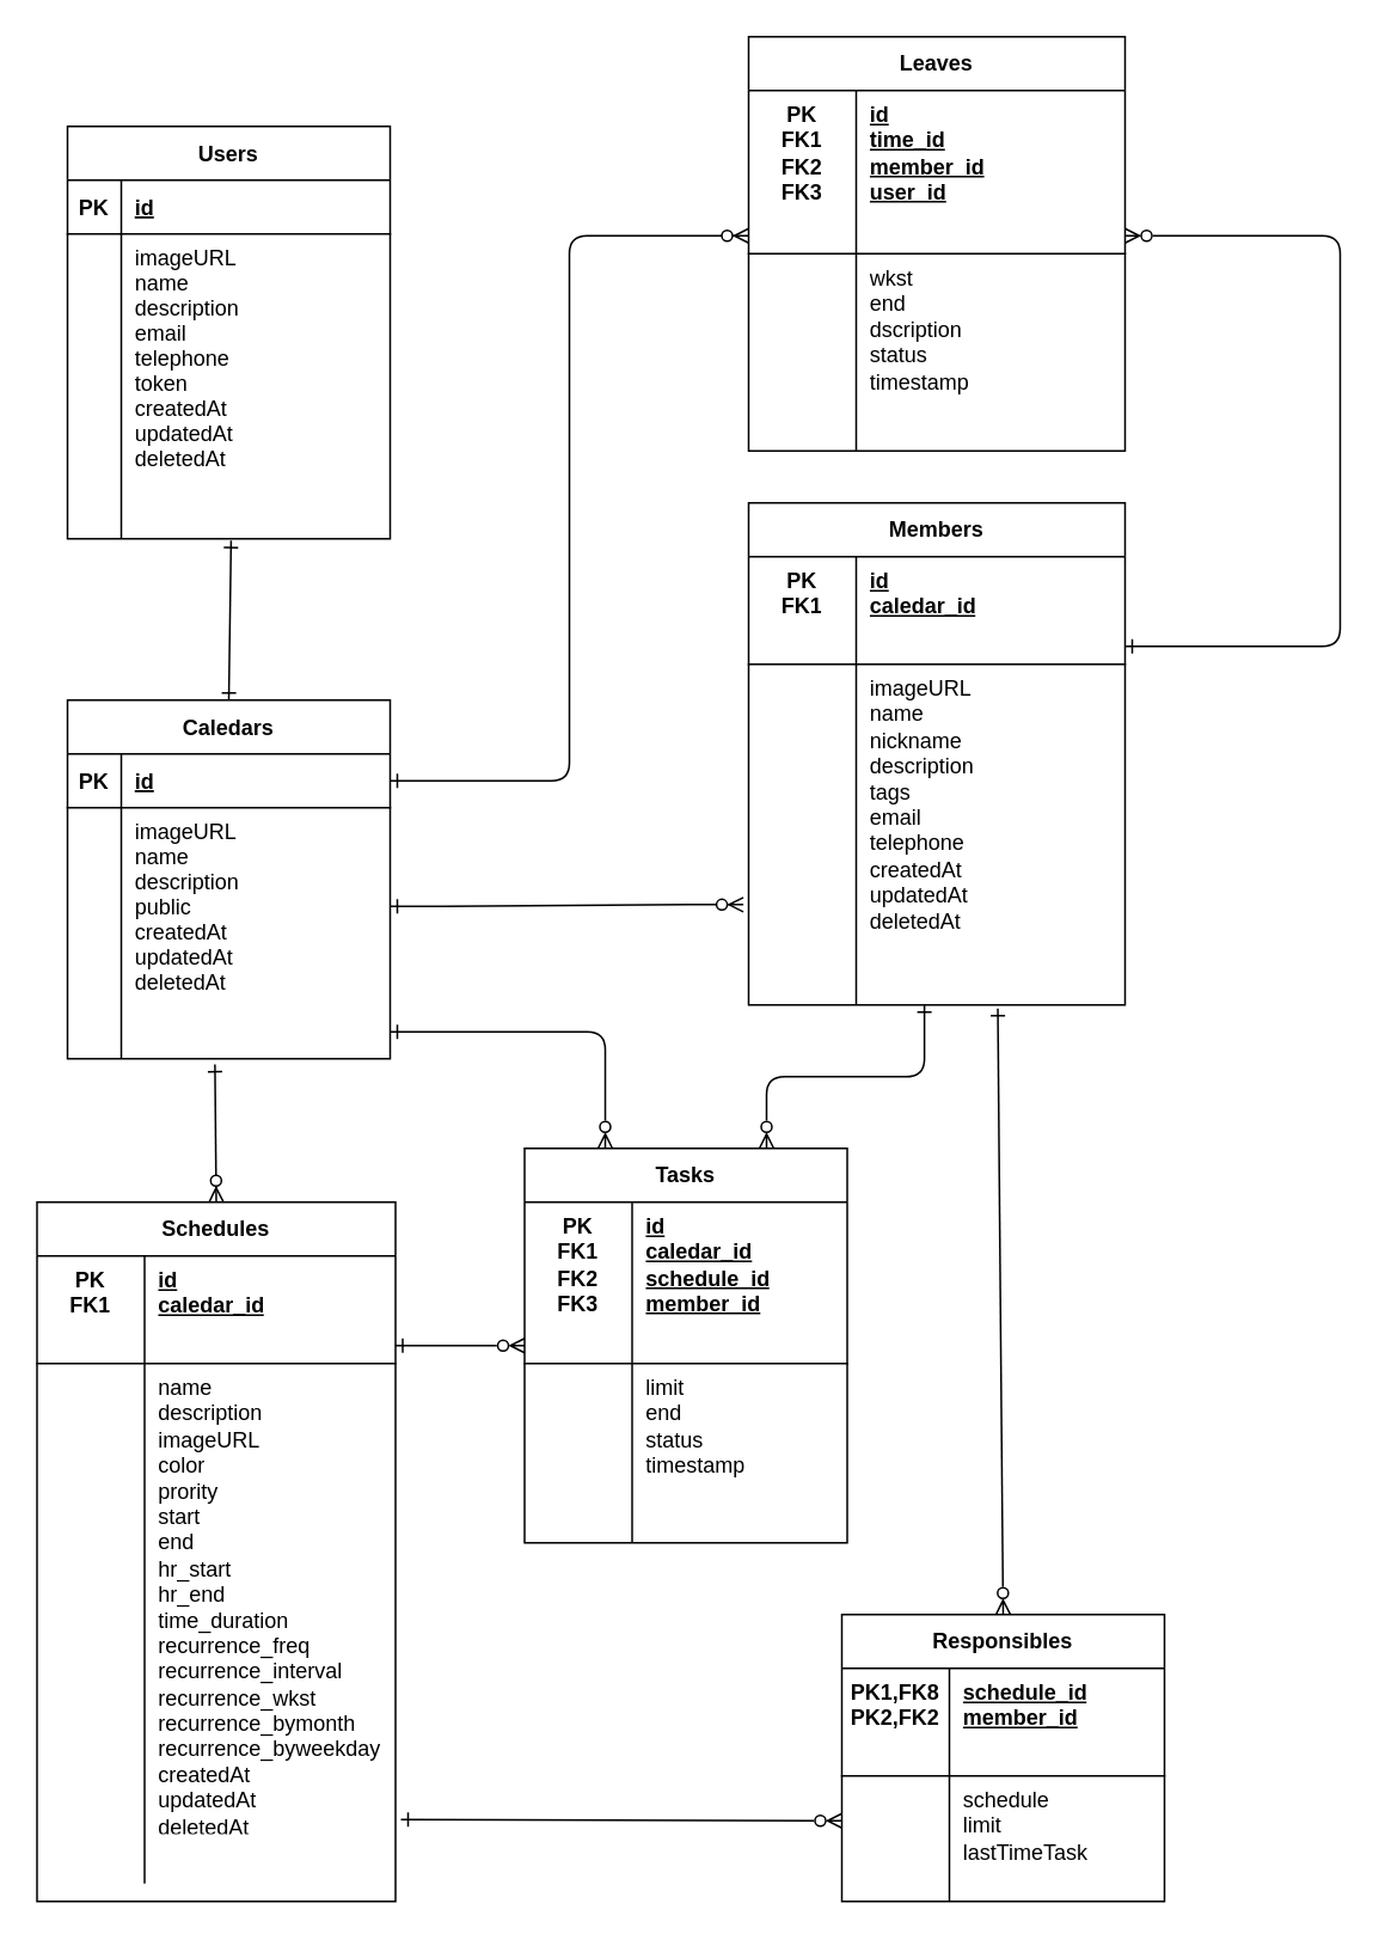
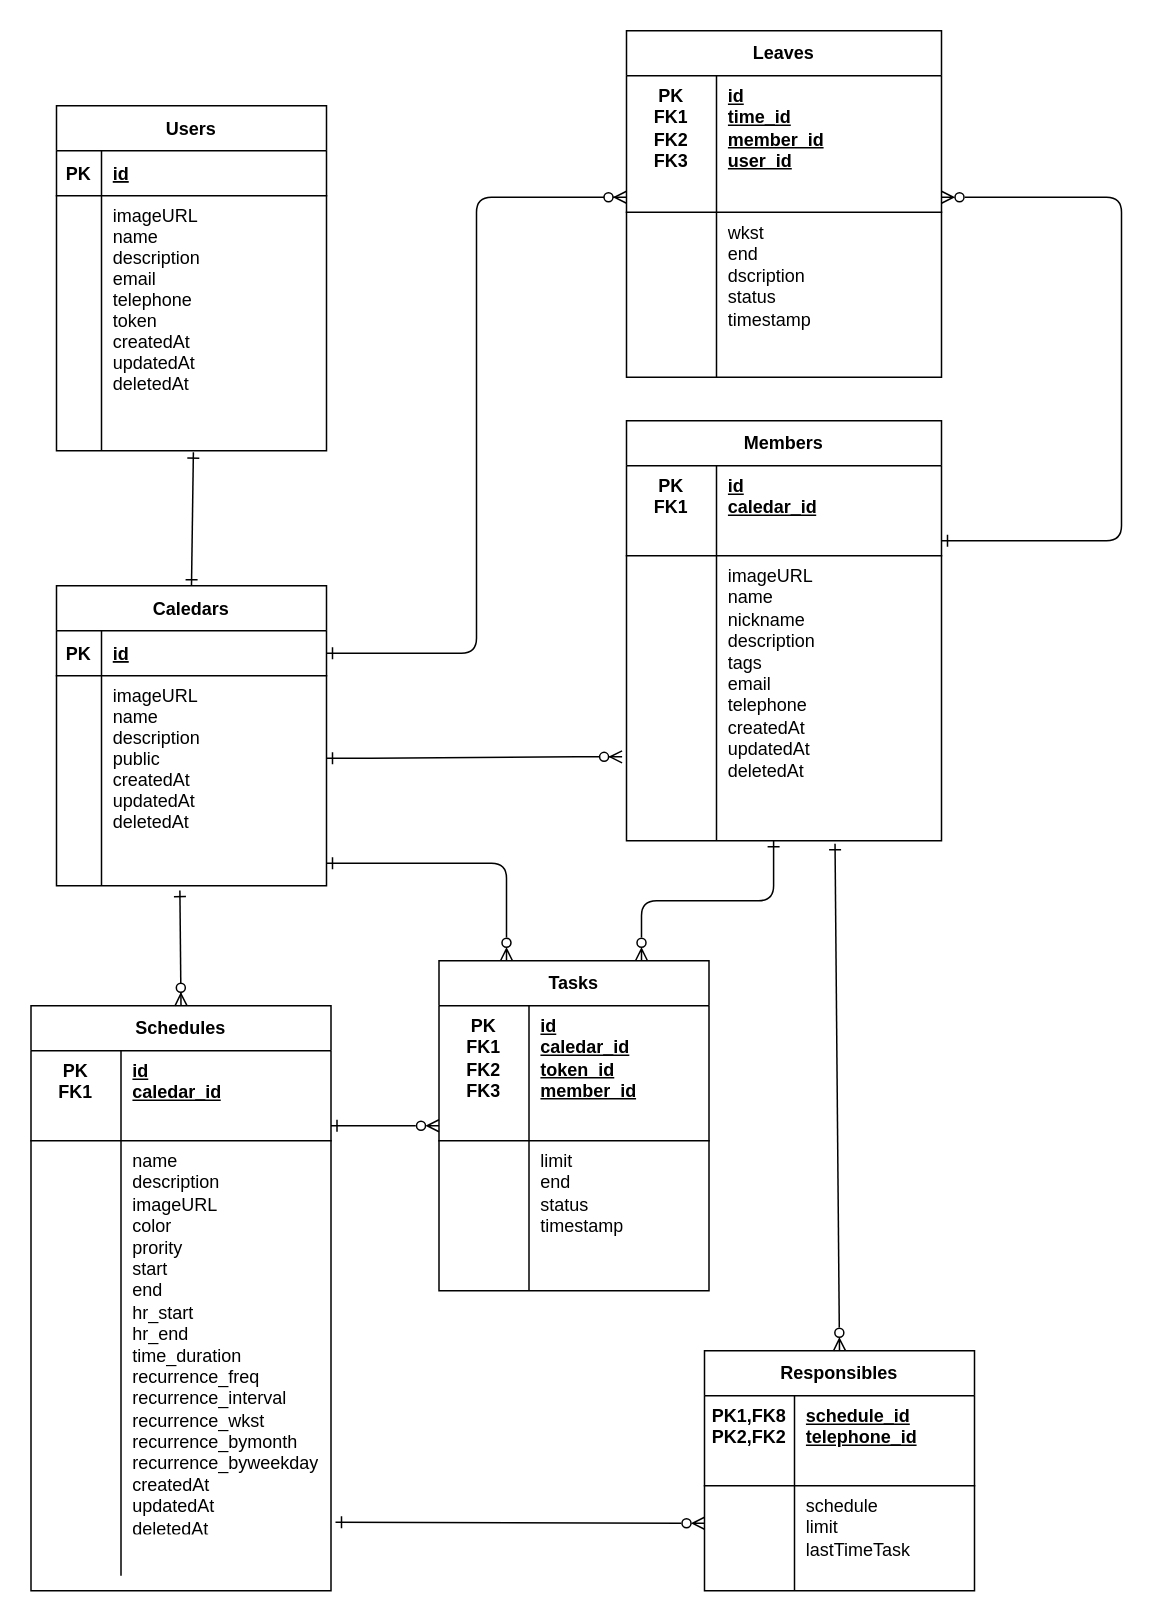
- <mxCell id="66" value="id&lt;div&gt;caledar_id&lt;/div&gt;&lt;div&gt;schedule_id&lt;/div&gt;&lt;div&gt;member_id&lt;/div&gt;" style="shape=partialRectangle;connectable=0;fillColor=none;top=0;left=0;bottom=0;right=0;align=left;spacingLeft=6;fontStyle=5;overflow=hidden;html=1;whiteSpace=wrap;verticalAlign=top;" vertex="1" parent="64"><mxGeometry x="60" width="120" height="70" as="geometry"><mxRectangle width="120" height="70" as="alternateBounds" /></mxGeometry></mxCell>
+ <mxCell id="66" value="id&lt;div&gt;caledar_id&lt;/div&gt;&lt;div&gt;token_id&lt;/div&gt;&lt;div&gt;member_id&lt;/div&gt;" style="shape=partialRectangle;connectable=0;fillColor=none;top=0;left=0;bottom=0;right=0;align=left;spacingLeft=6;fontStyle=5;overflow=hidden;html=1;whiteSpace=wrap;verticalAlign=top;" vertex="1" parent="64"><mxGeometry x="60" width="120" height="70" as="geometry"><mxRectangle width="120" height="70" as="alternateBounds" /></mxGeometry></mxCell>
- <mxCell id="83" value="schedule_id&lt;div&gt;member_id&lt;/div&gt;" style="shape=partialRectangle;connectable=0;fillColor=none;top=0;left=0;bottom=0;right=0;align=left;spacingLeft=6;fontStyle=5;overflow=hidden;html=1;whiteSpace=wrap;verticalAlign=top;" vertex="1" parent="81"><mxGeometry x="60" width="120" height="40" as="geometry"><mxRectangle width="120" height="40" as="alternateBounds" /></mxGeometry></mxCell>
+ <mxCell id="83" value="schedule_id&lt;div&gt;telephone_id&lt;/div&gt;" style="shape=partialRectangle;connectable=0;fillColor=none;top=0;left=0;bottom=0;right=0;align=left;spacingLeft=6;fontStyle=5;overflow=hidden;html=1;whiteSpace=wrap;verticalAlign=top;" vertex="1" parent="81"><mxGeometry x="60" width="120" height="40" as="geometry"><mxRectangle width="120" height="40" as="alternateBounds" /></mxGeometry></mxCell>
